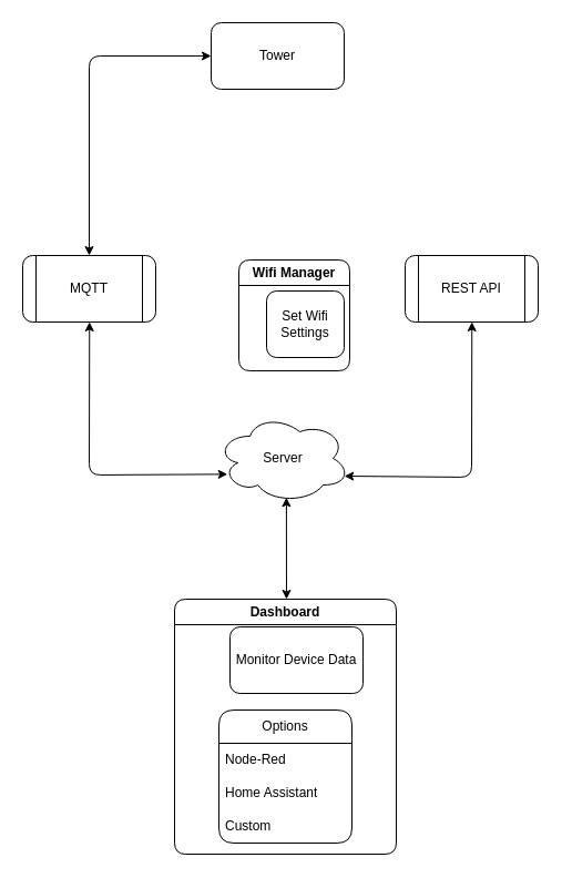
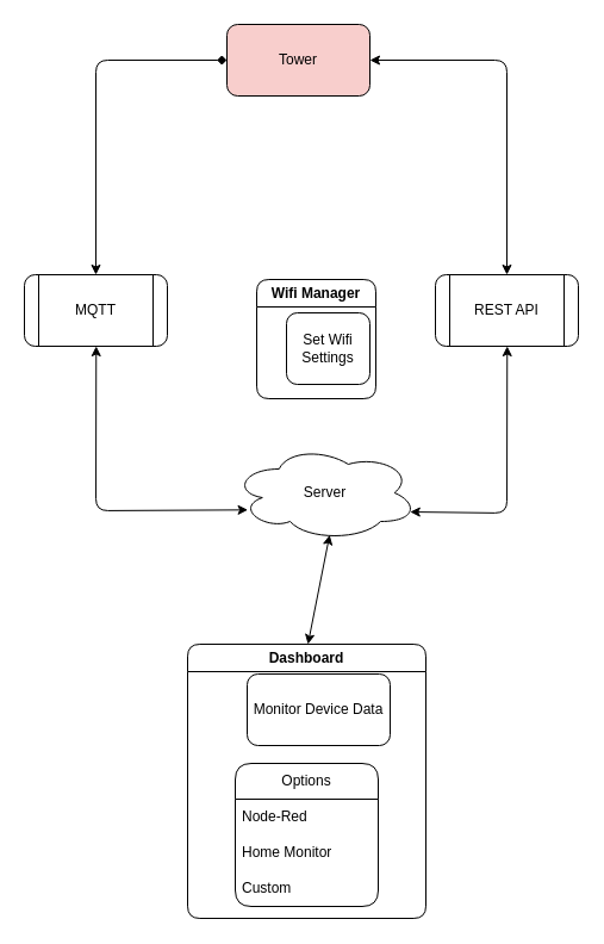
- <mxCell id="11" value="" style="endArrow=classic;startArrow=classic;html=1;entryX=0;entryY=0.5;entryDx=0;entryDy=0;exitX=0.5;exitY=0;exitDx=0;exitDy=0;" parent="1" source="4" target="2" edge="1"><mxGeometry width="50" height="50" relative="1" as="geometry"><mxPoint x="-105" y="280" as="sourcePoint" /><mxPoint x="-55" y="230" as="targetPoint" /><Array as="points"><mxPoint x="80" y="50" /></Array></mxGeometry></mxCell>
+ <mxCell id="11" value="" style="endArrow=diamond;startArrow=classic;html=1;entryX=0;entryY=0.5;entryDx=0;entryDy=0;exitX=0.5;exitY=0;exitDx=0;exitDy=0;" parent="1" source="4" target="2" edge="1"><mxGeometry width="50" height="50" relative="1" as="geometry"><mxPoint x="-105" y="280" as="sourcePoint" /><mxPoint x="-55" y="230" as="targetPoint" /><Array as="points"><mxPoint x="80" y="50" /></Array></mxGeometry></mxCell>
- <mxCell id="2" value="Tower" style="rounded=1;whiteSpace=wrap;html=1;" parent="1" vertex="1"><mxGeometry x="190" y="20" width="120" height="60" as="geometry" /></mxCell>
+ <mxCell id="2" value="Tower" style="rounded=1;whiteSpace=wrap;html=1;fillColor=#f8cecc;" parent="1" vertex="1"><mxGeometry x="190" y="20" width="120" height="60" as="geometry" /></mxCell>
+ <mxCell id="13" value="" style="endArrow=classic;startArrow=classic;html=1;entryX=1;entryY=0.5;entryDx=0;entryDy=0;exitX=0.5;exitY=0;exitDx=0;exitDy=0;" parent="1" source="12" target="2" edge="1"><mxGeometry width="50" height="50" relative="1" as="geometry"><mxPoint x="240" y="290" as="sourcePoint" /><mxPoint x="535" y="60" as="targetPoint" /><Array as="points"><mxPoint x="425" y="50" /></Array></mxGeometry></mxCell>
- <mxCell id="3" value="Server" style="ellipse;shape=cloud;whiteSpace=wrap;html=1;rounded=1;" parent="1" vertex="1"><mxGeometry x="195" y="373" width="120" height="80" as="geometry" /></mxCell>
+ <mxCell id="3" value="Server" style="ellipse;shape=cloud;whiteSpace=wrap;html=1;rounded=1;" parent="1" vertex="1"><mxGeometry x="195" y="373" width="155" height="80" as="geometry" /></mxCell>
- <mxCell id="9" value="Home Assistant" style="text;strokeColor=none;fillColor=none;align=left;verticalAlign=middle;spacingLeft=4;spacingRight=4;overflow=hidden;points=[[0,0.5],[1,0.5]];portConstraint=eastwest;rotatable=0;whiteSpace=wrap;html=1;rounded=1;" parent="7" vertex="1"><mxGeometry y="60" width="120" height="30" as="geometry" /></mxCell>
+ <mxCell id="9" value="Home Monitor" style="text;strokeColor=none;fillColor=none;align=left;verticalAlign=middle;spacingLeft=4;spacingRight=4;overflow=hidden;points=[[0,0.5],[1,0.5]];portConstraint=eastwest;rotatable=0;whiteSpace=wrap;html=1;rounded=1;" parent="7" vertex="1"><mxGeometry y="60" width="120" height="30" as="geometry" /></mxCell>
